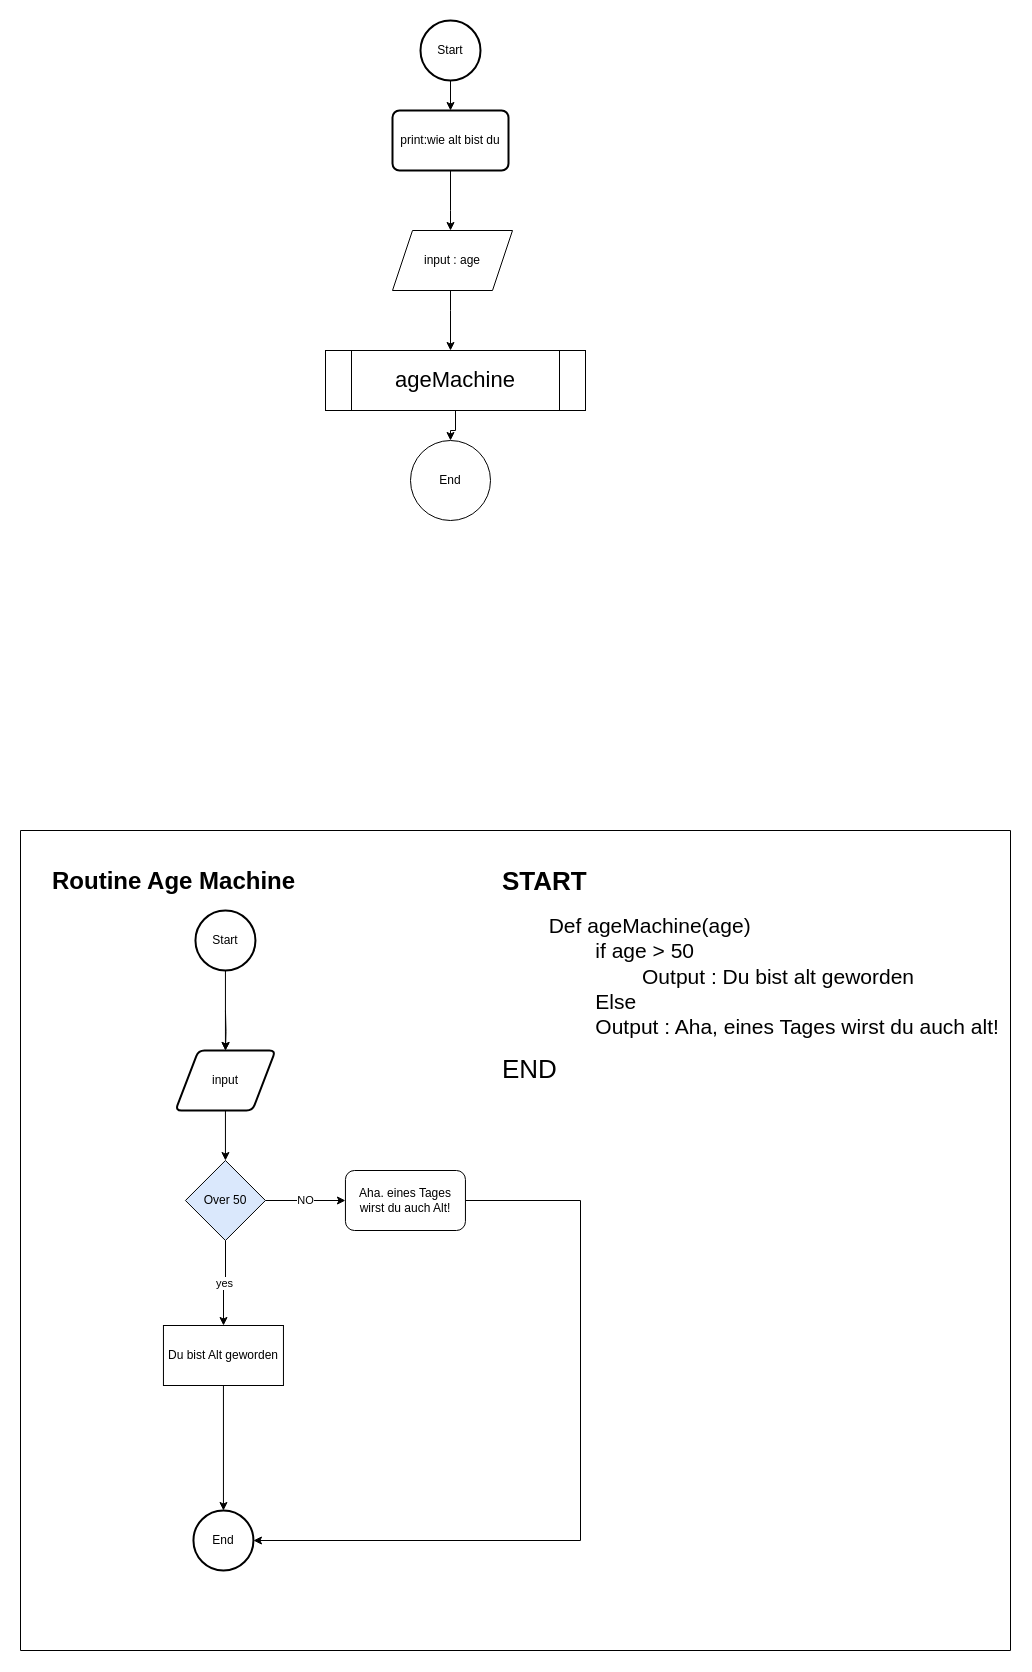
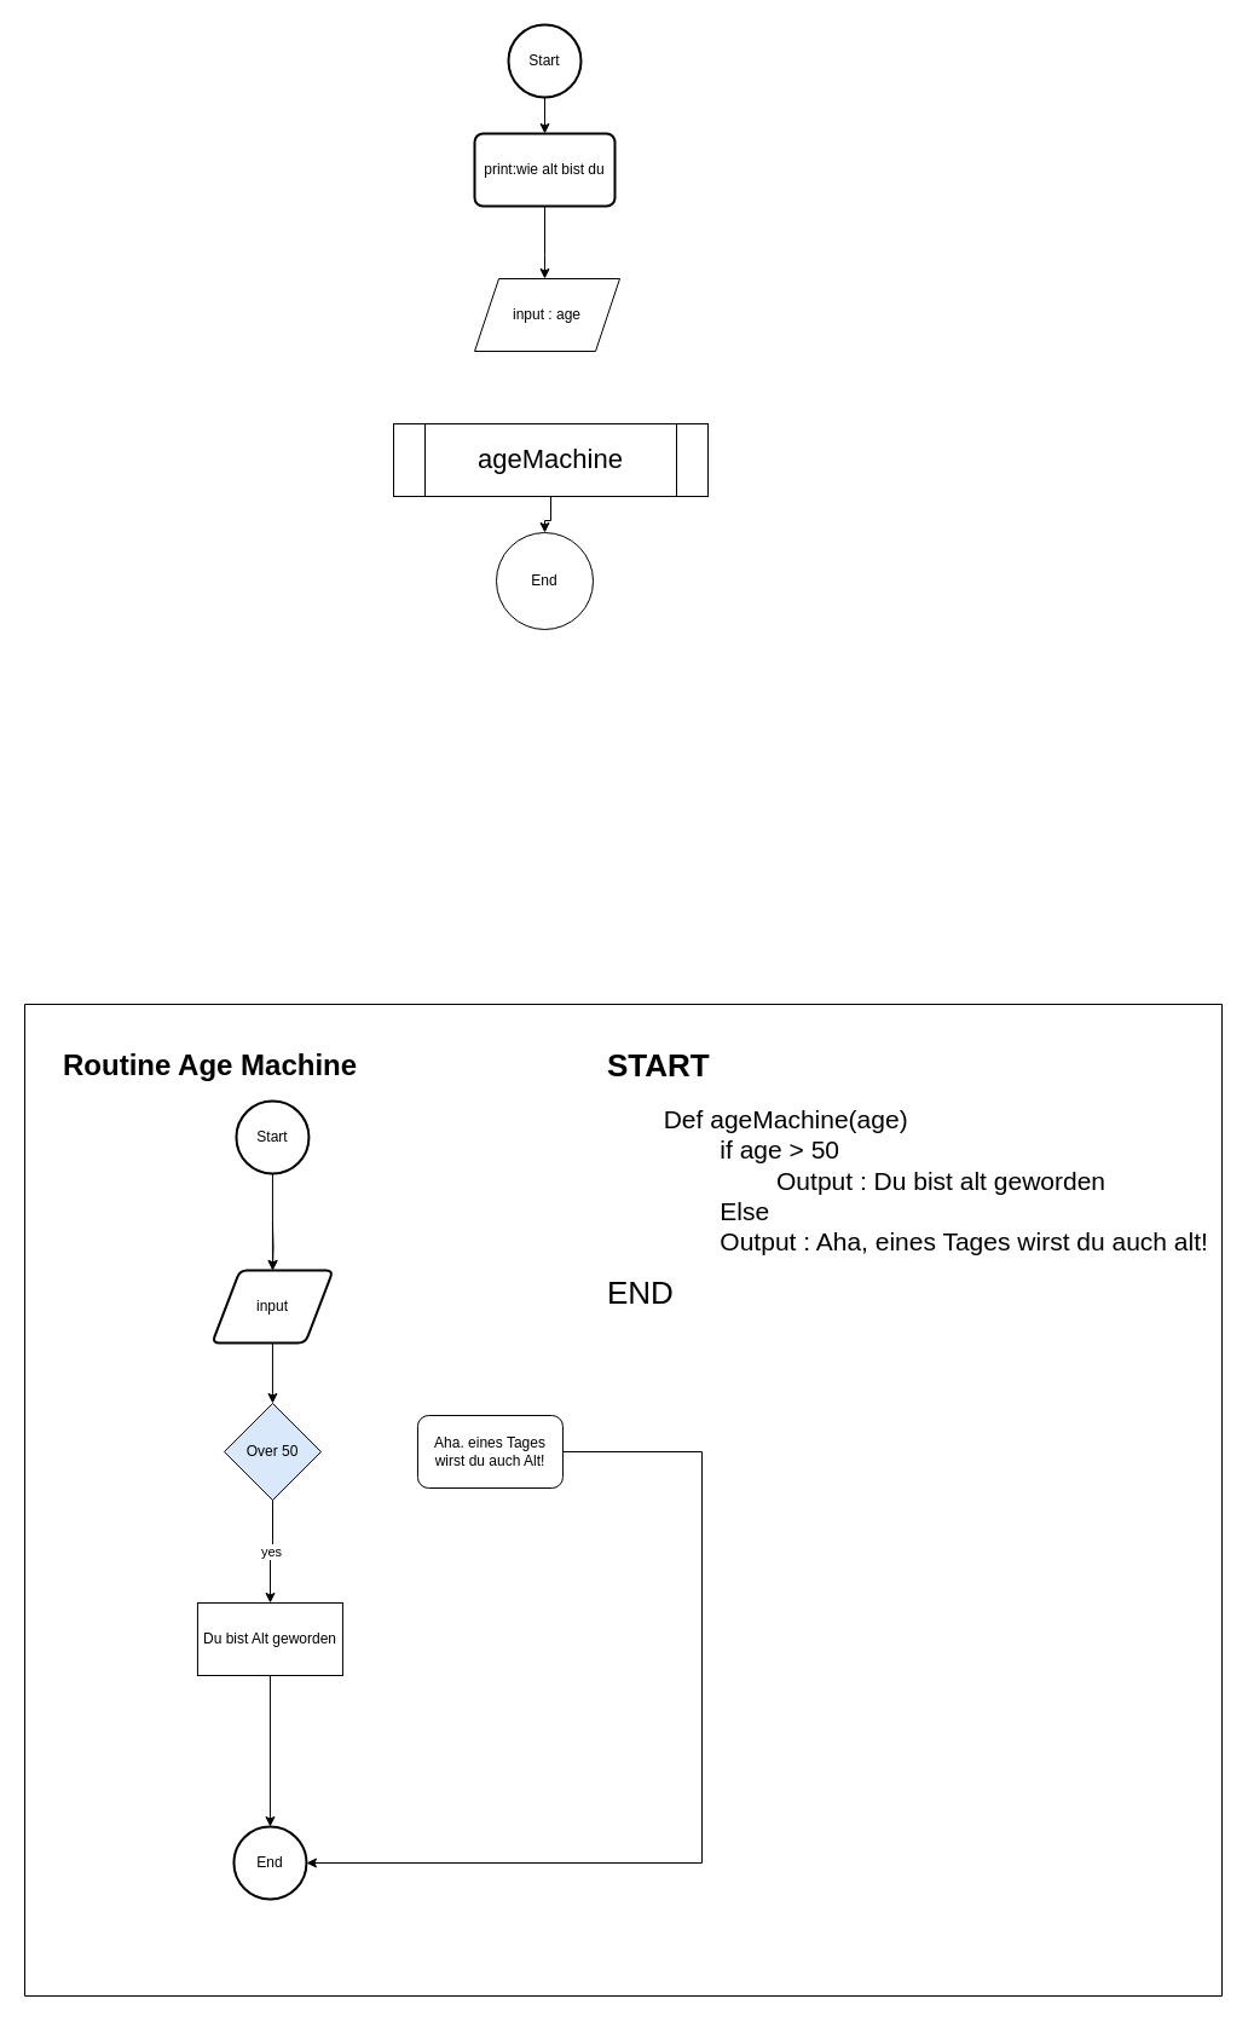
- <mxCell id="24" value="" style="edgeStyle=orthogonalEdgeStyle;rounded=0;orthogonalLoop=1;jettySize=auto;html=1;" edge="1" parent="1" source="25" target="23"><mxGeometry relative="1" as="geometry"><Array as="points"><mxPoint x="450" y="310" /><mxPoint x="450" y="310" /></Array></mxGeometry></mxCell>
- <mxCell id="15" value="NO" style="edgeStyle=orthogonalEdgeStyle;rounded=0;orthogonalLoop=1;jettySize=auto;html=1;" edge="1" parent="6" source="16" target="20"><mxGeometry relative="1" as="geometry" /></mxCell>
